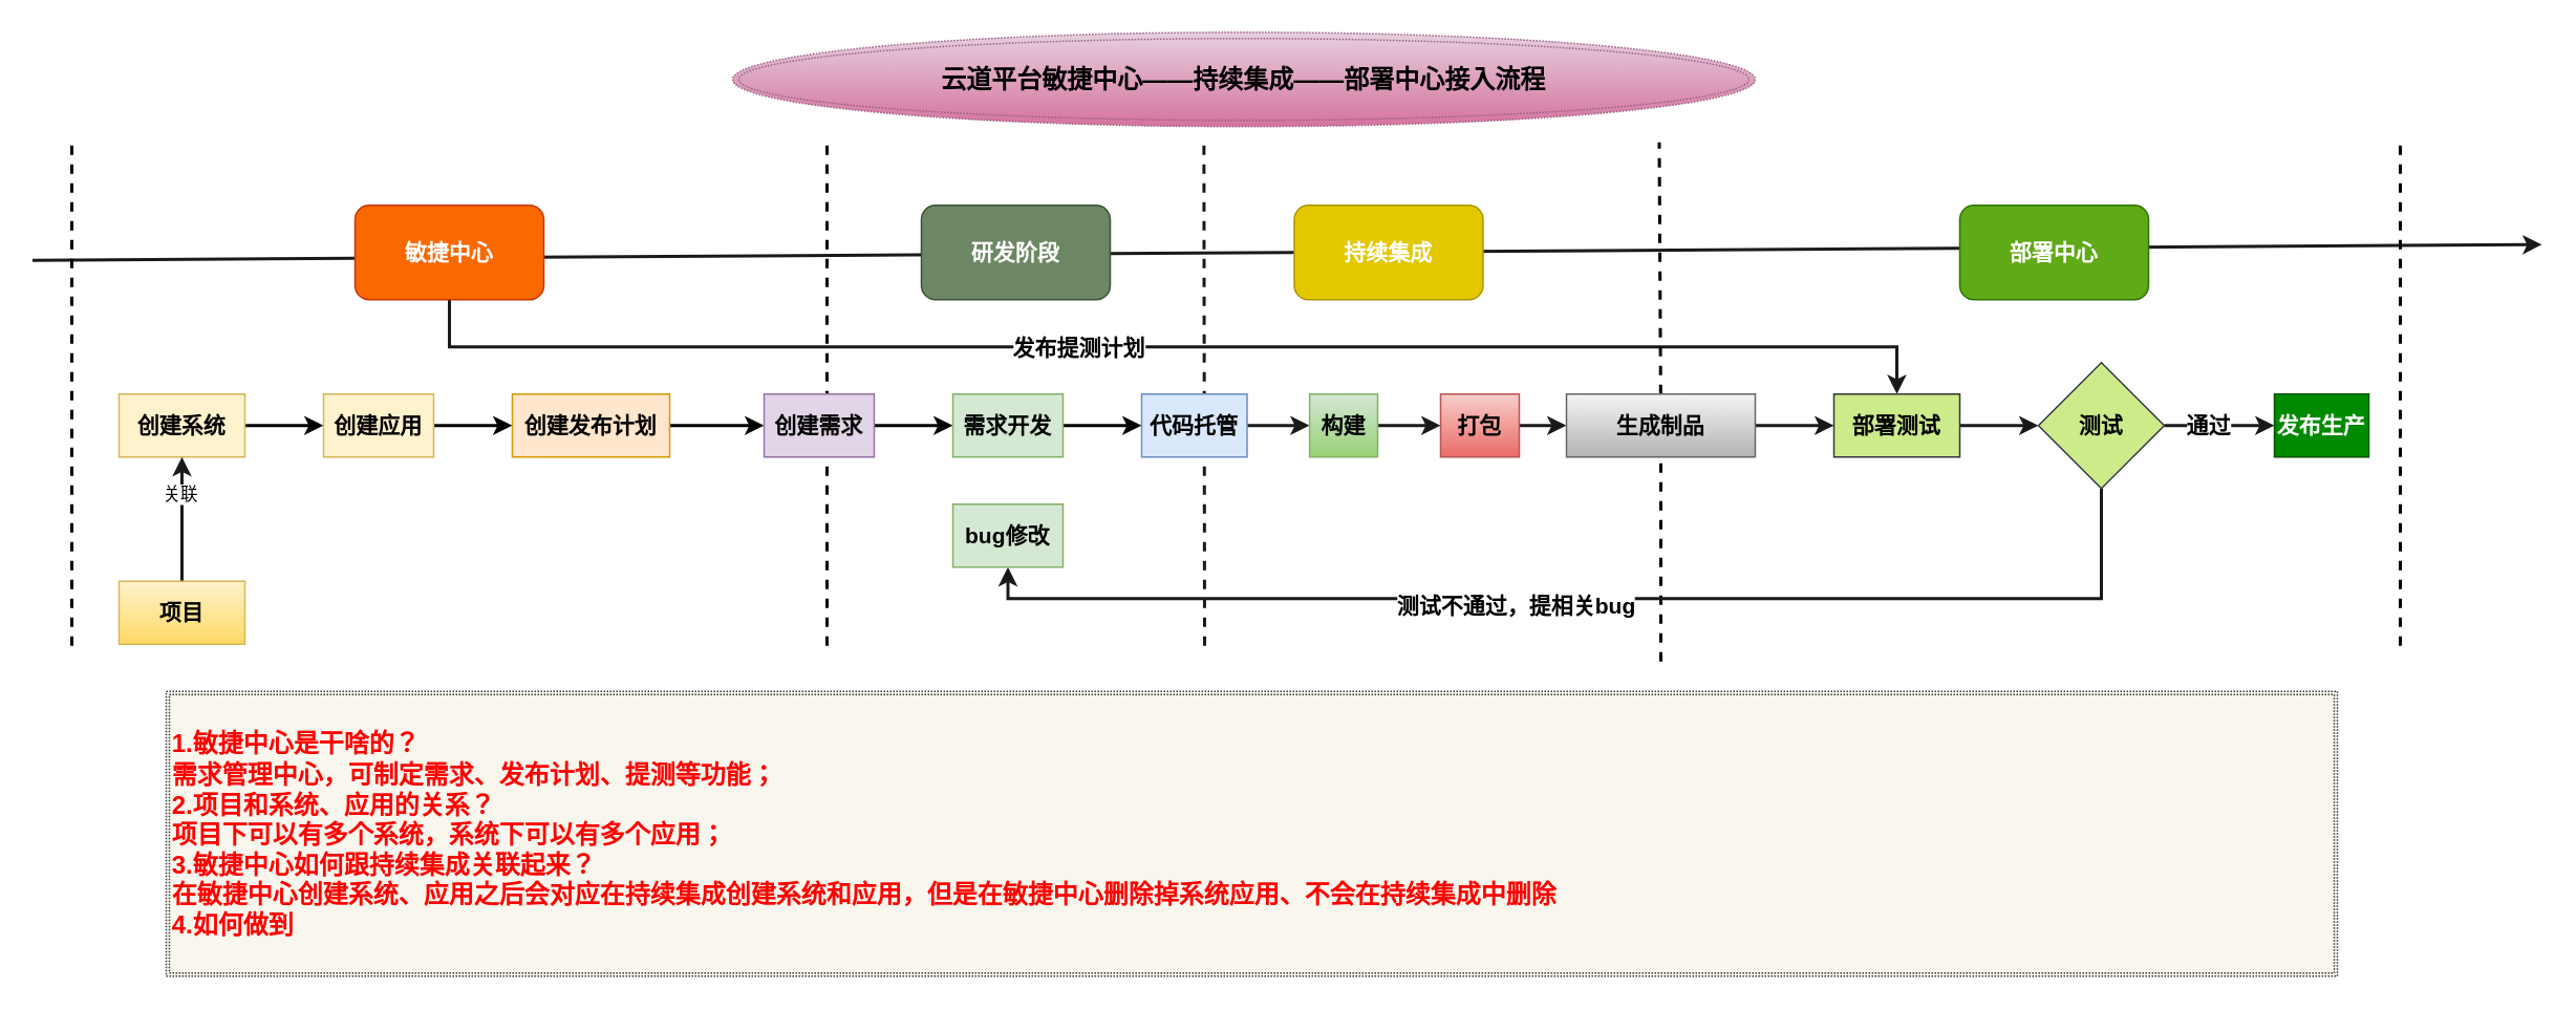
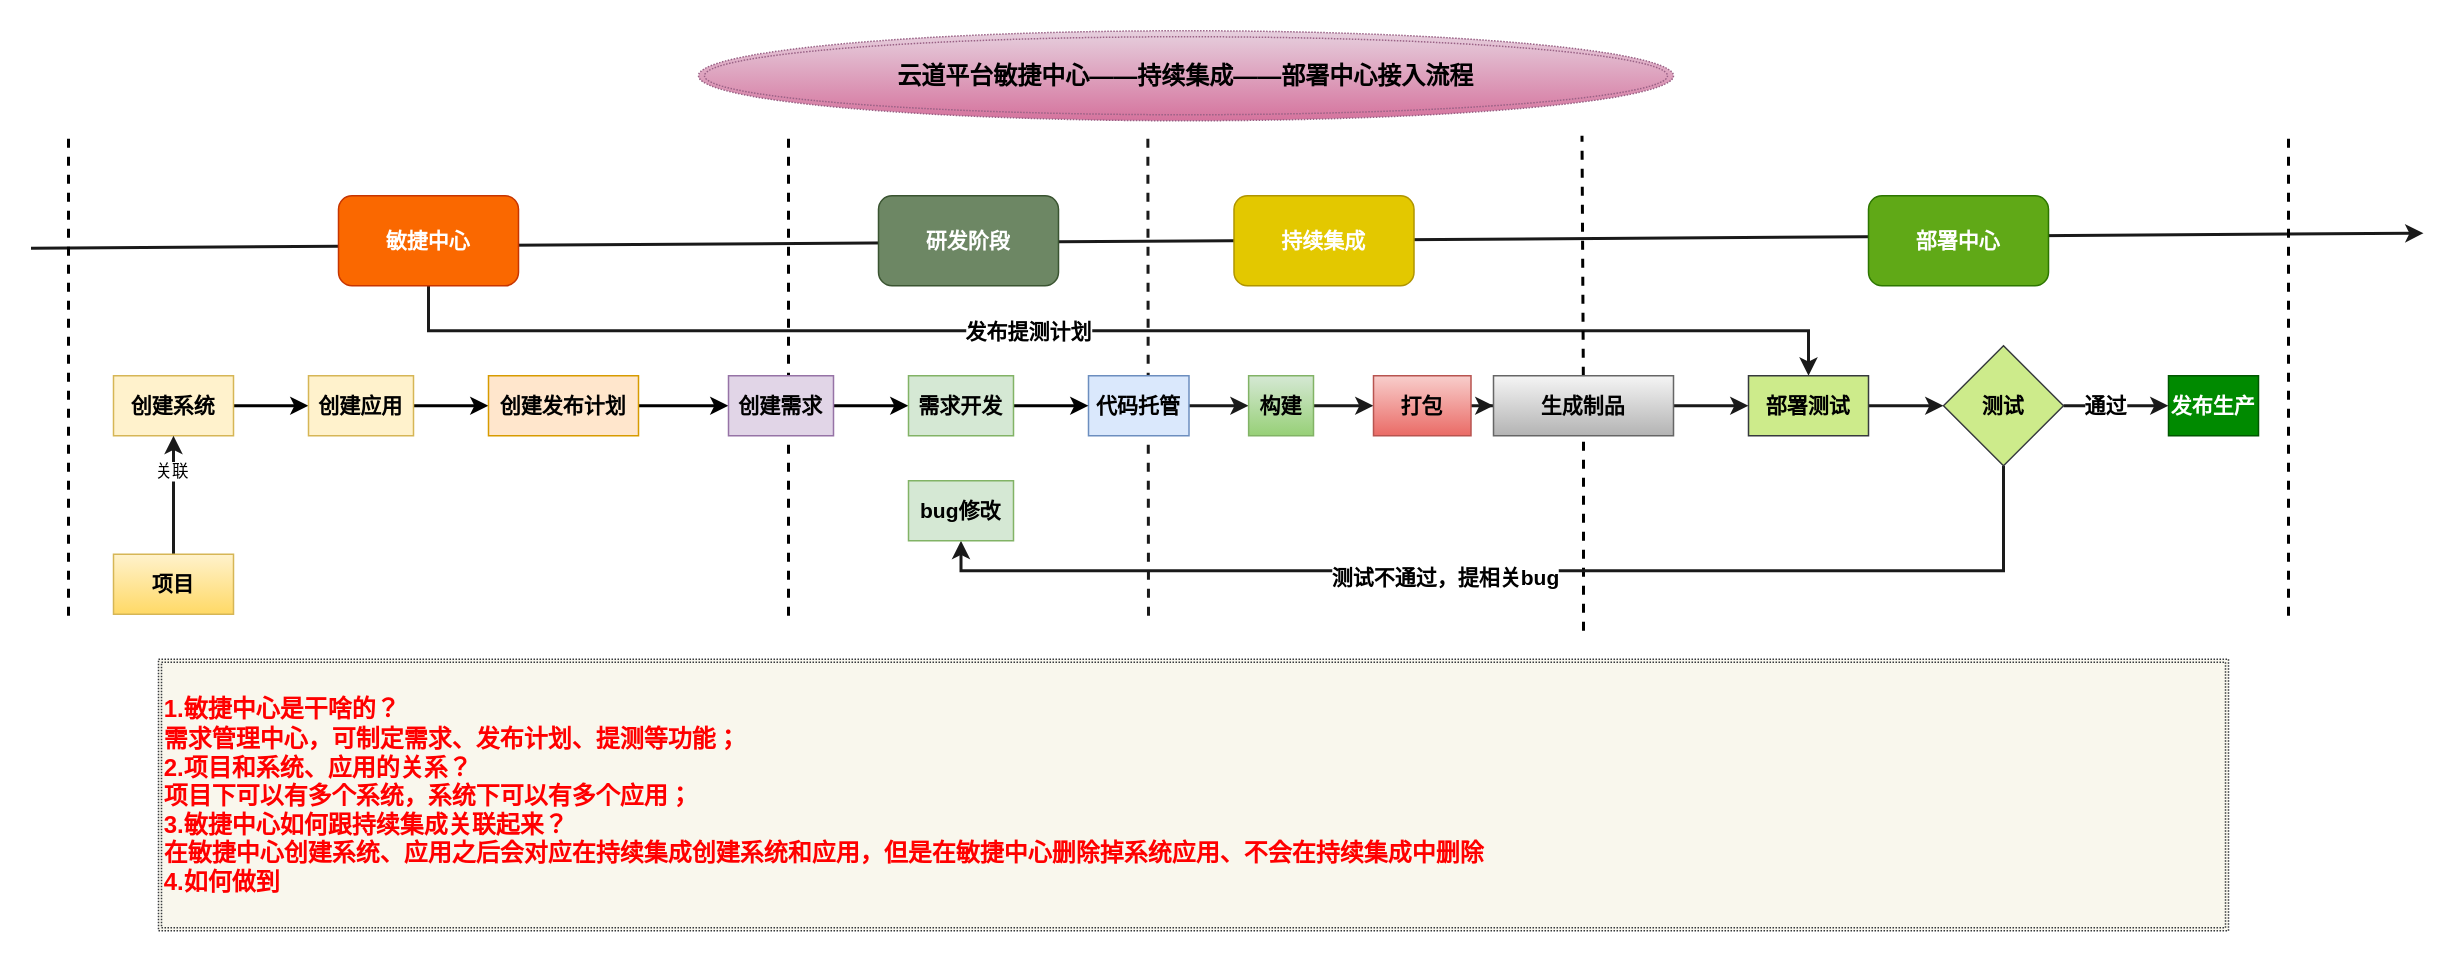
- <mxCell id="18" value="&lt;span style=&quot;font-size: 14px&quot;&gt;&lt;b&gt;打包&lt;/b&gt;&lt;/span&gt;" style="rounded=0;whiteSpace=wrap;html=1;gradientColor=#ea6b66;fillColor=#f8cecc;strokeColor=#b85450;" vertex="1" parent="1"><mxGeometry x="915" y="250" width="50" height="40" as="geometry" /></mxCell>
+ <mxCell id="18" value="&lt;span style=&quot;font-size: 14px&quot;&gt;&lt;b&gt;打包&lt;/b&gt;&lt;/span&gt;" style="rounded=0;whiteSpace=wrap;html=1;gradientColor=#ea6b66;fillColor=#f8cecc;strokeColor=#b85450;" vertex="1" parent="1"><mxGeometry x="915" y="250" width="65" height="40" as="geometry" /></mxCell>
